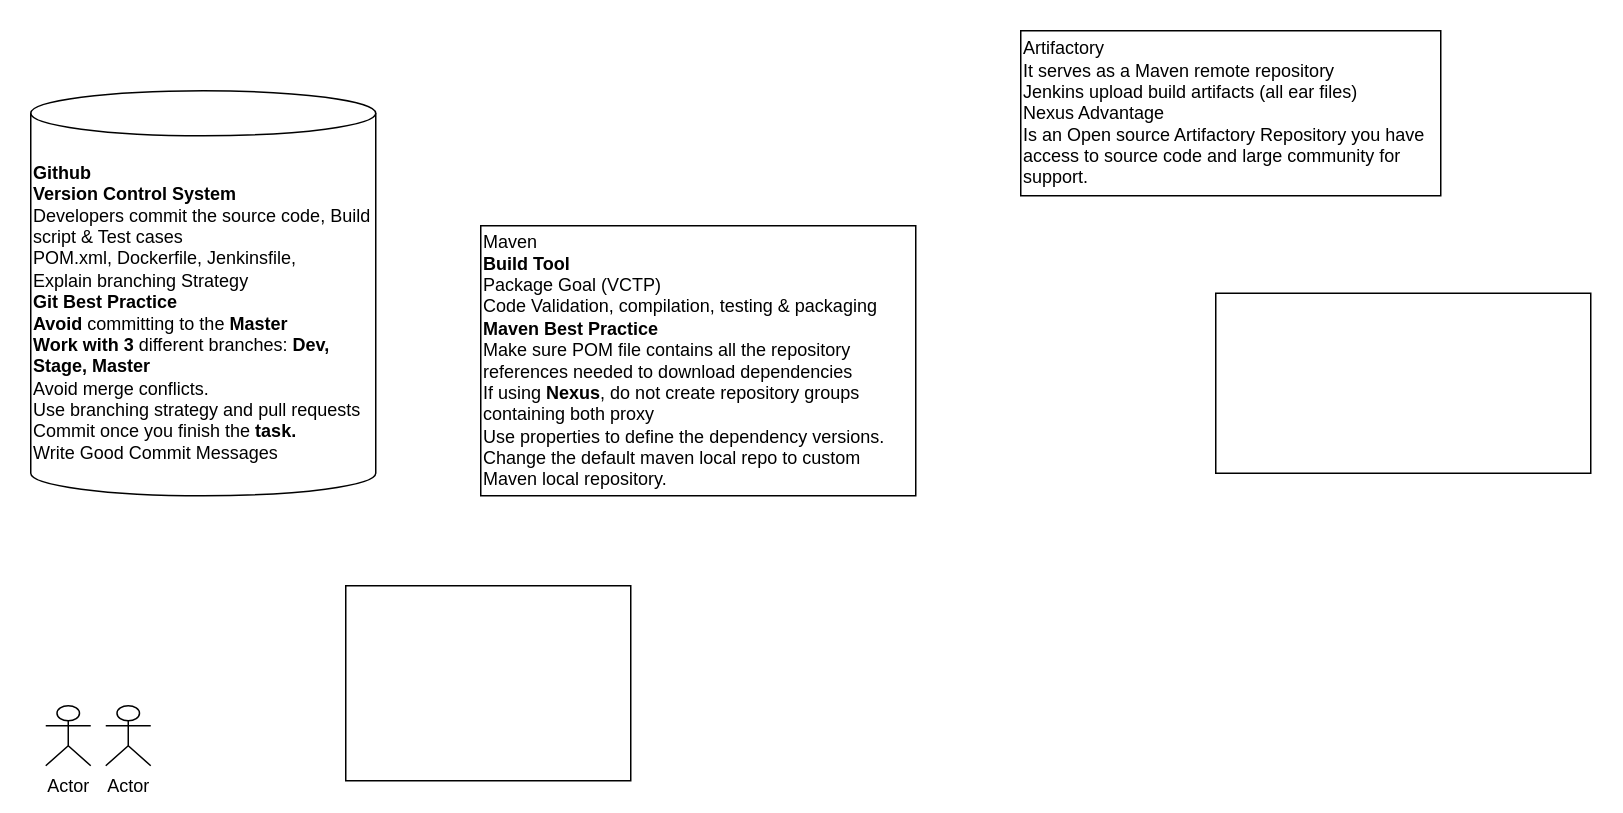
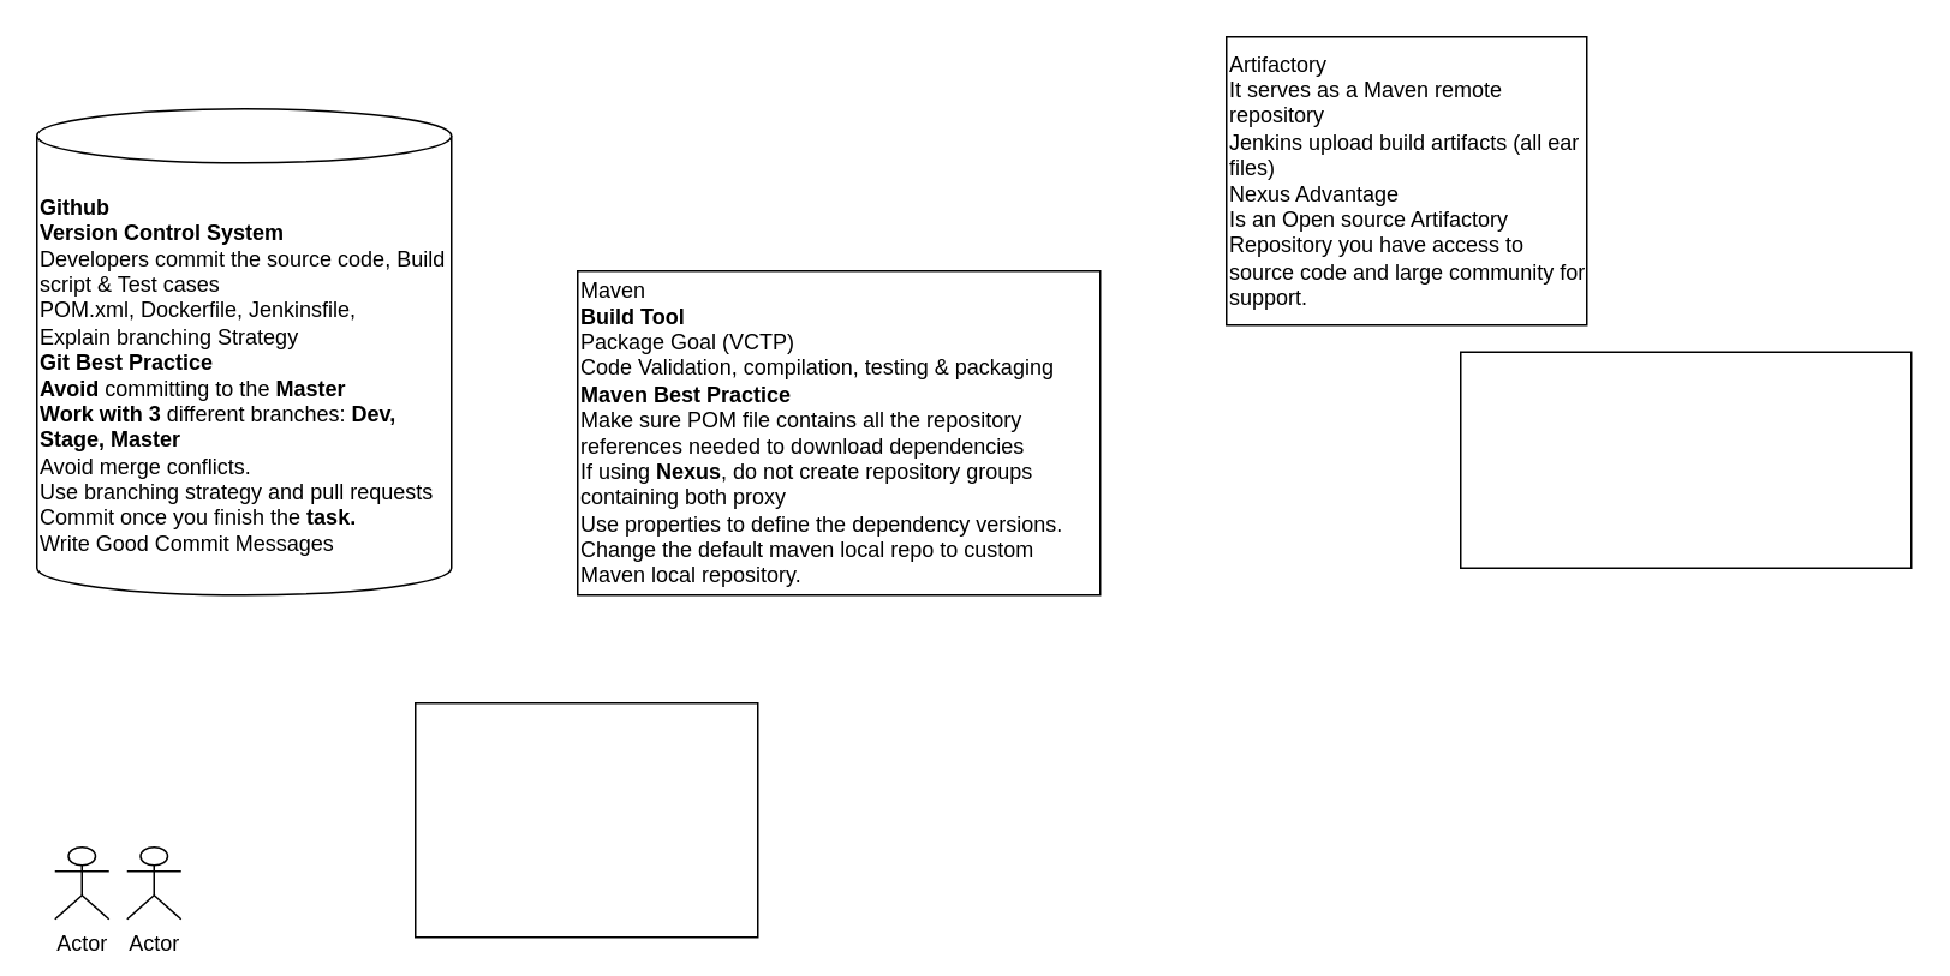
- <mxCell id="6" value="&lt;div align=&quot;left&quot;&gt;Artifactory&lt;/div&gt;&lt;div align=&quot;left&quot;&gt;It serves as a Maven remote repository&lt;/div&gt;&lt;div align=&quot;left&quot;&gt;Jenkins upload build artifacts (all ear files)&lt;/div&gt;&lt;div align=&quot;left&quot;&gt;Nexus Advantage&lt;/div&gt;&lt;div align=&quot;left&quot;&gt;Is an Open source Artifactory Repository you have access to source code and large community for support.&lt;br&gt;&lt;/div&gt;" style="rounded=0;whiteSpace=wrap;html=1;align=left;" parent="1" vertex="1"><mxGeometry x="680" y="20" width="280" height="110" as="geometry" /></mxCell>
+ <mxCell id="6" value="&lt;div align=&quot;left&quot;&gt;Artifactory&lt;/div&gt;&lt;div align=&quot;left&quot;&gt;It serves as a Maven remote repository&lt;/div&gt;&lt;div align=&quot;left&quot;&gt;Jenkins upload build artifacts (all ear files)&lt;/div&gt;&lt;div align=&quot;left&quot;&gt;Nexus Advantage&lt;/div&gt;&lt;div align=&quot;left&quot;&gt;Is an Open source Artifactory Repository you have access to source code and large community for support.&lt;br&gt;&lt;/div&gt;" style="rounded=0;whiteSpace=wrap;html=1;align=left;" parent="1" vertex="1"><mxGeometry x="680" y="20" width="200" height="160" as="geometry" /></mxCell>
